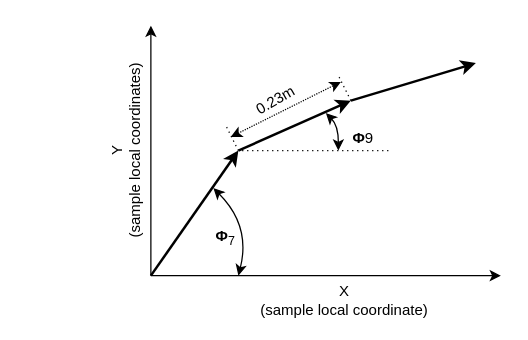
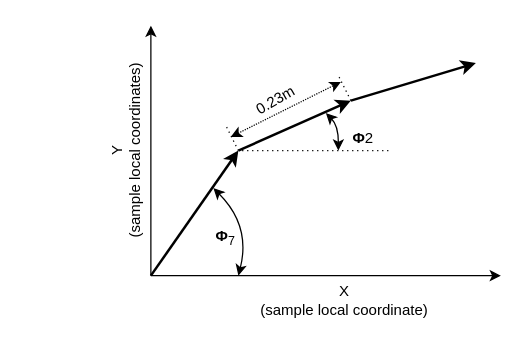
- <mxCell id="11" value=" &lt;b&gt;Φ&lt;/b&gt;9" style="text;html=1;strokeColor=none;fillColor=none;align=center;verticalAlign=middle;whiteSpace=wrap;rounded=0;" vertex="1" parent="1"><mxGeometry x="270" y="100" width="40" height="20" as="geometry" /></mxCell>
+ <mxCell id="11" value=" &lt;b&gt;Φ&lt;/b&gt;2" style="text;html=1;strokeColor=none;fillColor=none;align=center;verticalAlign=middle;whiteSpace=wrap;rounded=0;" vertex="1" parent="1"><mxGeometry x="270" y="100" width="40" height="20" as="geometry" /></mxCell>
